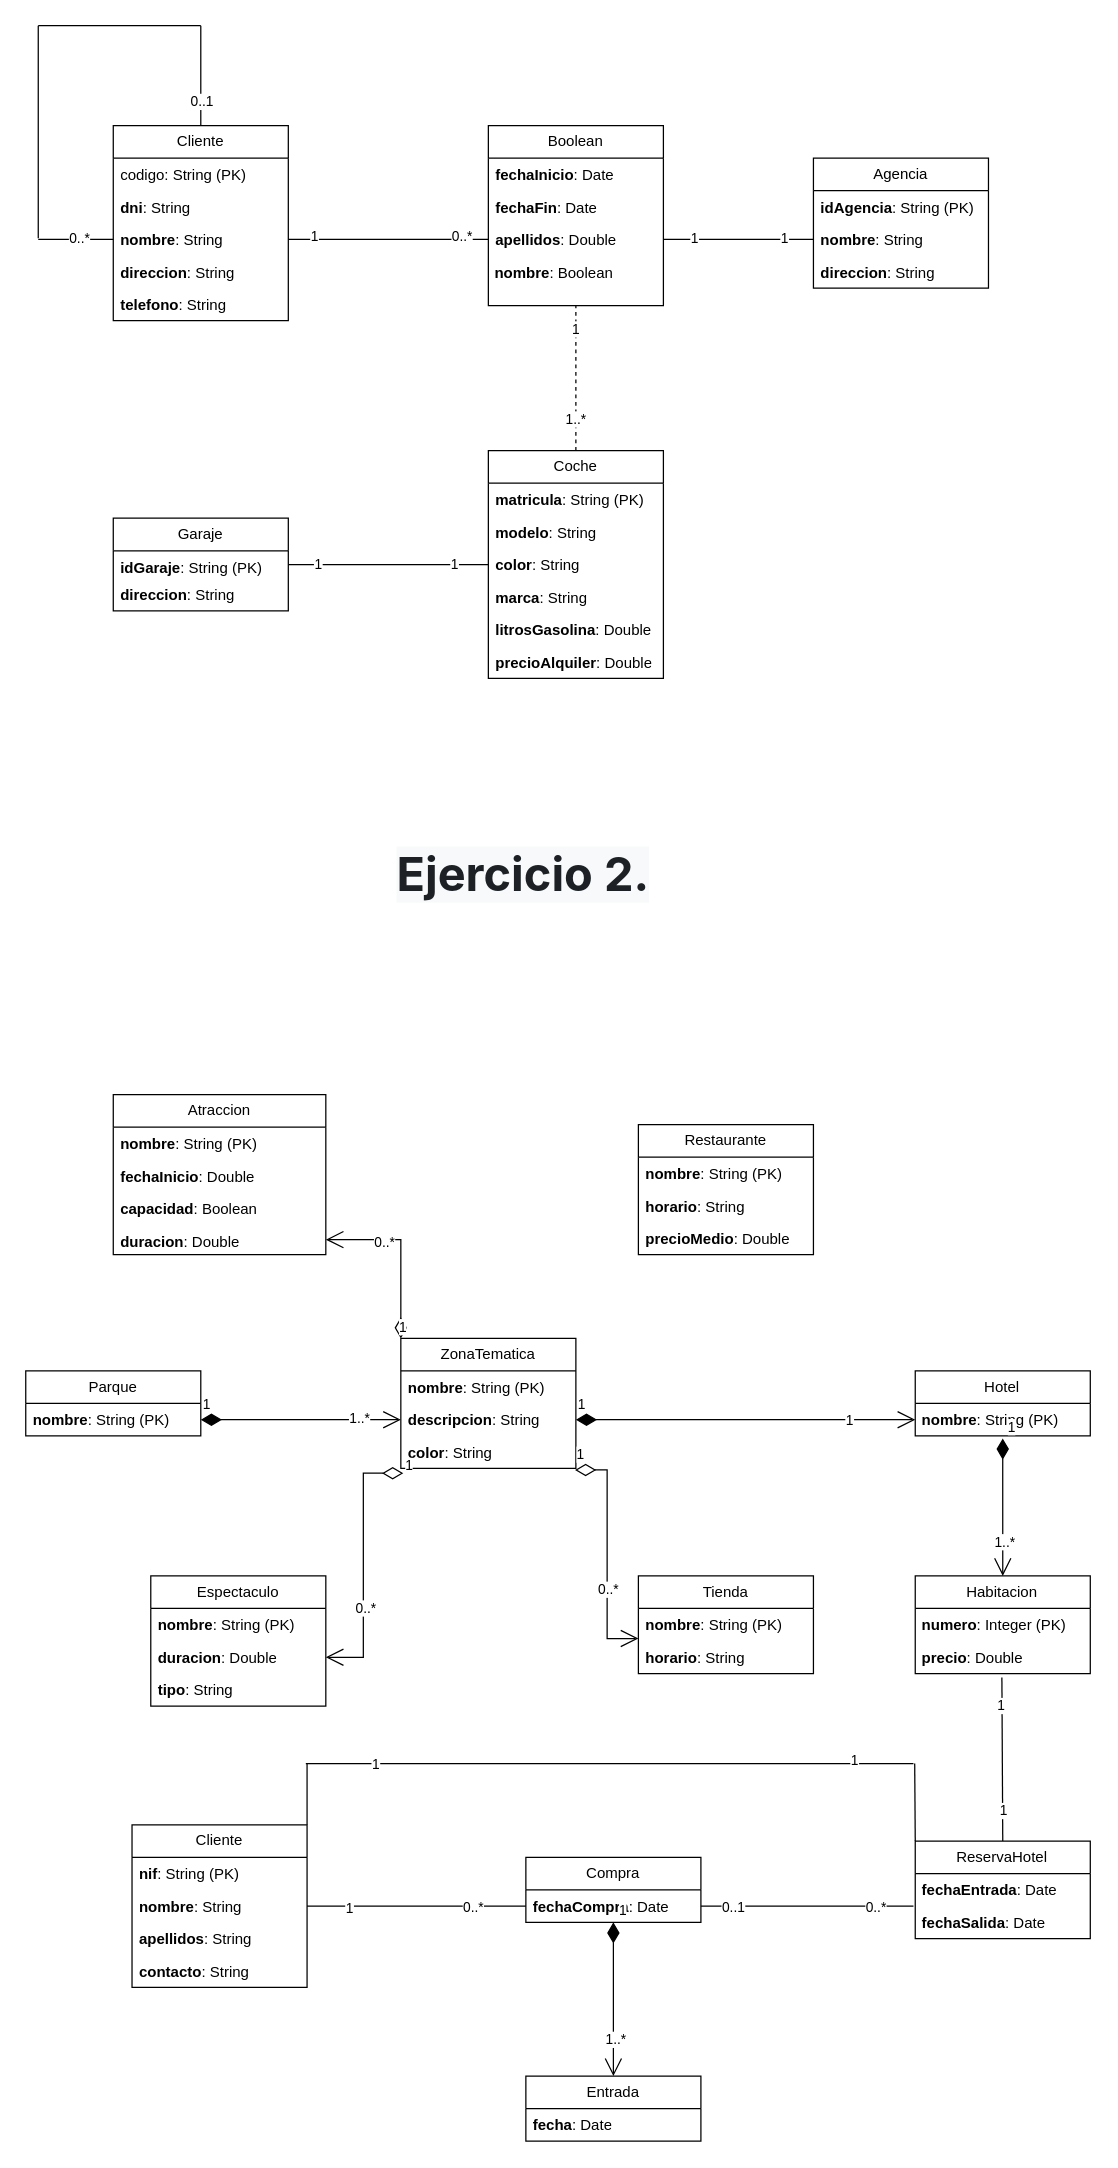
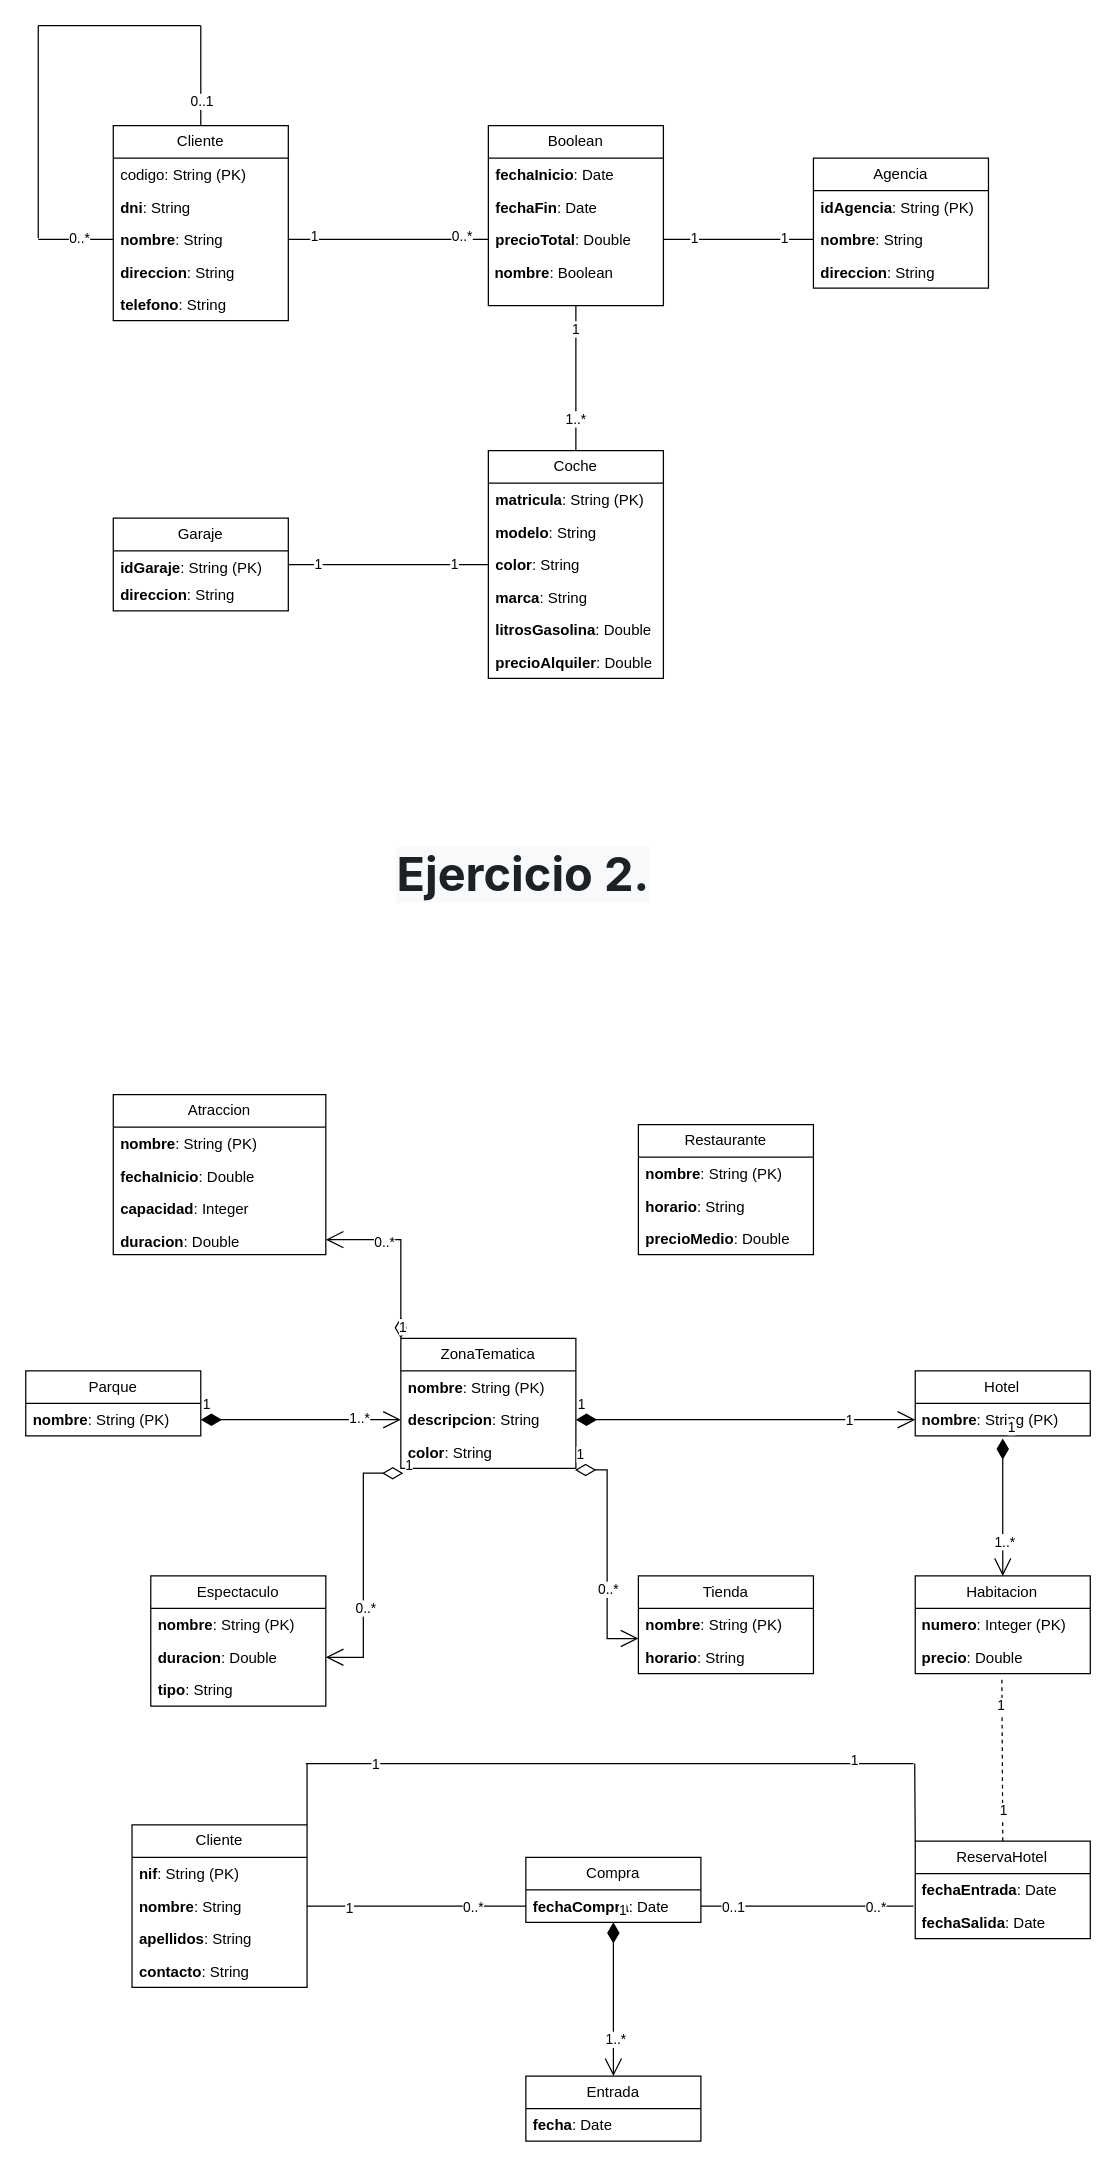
- <mxCell id="11" value="&lt;strong data-end=&quot;570&quot; data-start=&quot;555&quot;&gt;apellidos&lt;/strong&gt;: Double" style="text;strokeColor=none;fillColor=none;align=left;verticalAlign=top;spacingLeft=4;spacingRight=4;overflow=hidden;rotatable=0;points=[[0,0.5],[1,0.5]];portConstraint=eastwest;whiteSpace=wrap;html=1;" vertex="1" parent="8"><mxGeometry y="78" width="140" height="26" as="geometry" /></mxCell>
+ <mxCell id="11" value="&lt;strong data-end=&quot;570&quot; data-start=&quot;555&quot;&gt;precioTotal&lt;/strong&gt;: Double" style="text;strokeColor=none;fillColor=none;align=left;verticalAlign=top;spacingLeft=4;spacingRight=4;overflow=hidden;rotatable=0;points=[[0,0.5],[1,0.5]];portConstraint=eastwest;whiteSpace=wrap;html=1;" vertex="1" parent="8"><mxGeometry y="78" width="140" height="26" as="geometry" /></mxCell>
- <mxCell id="69" value="" style="endArrow=none;html=1;rounded=0;entryX=0.5;entryY=1;entryDx=0;entryDy=0;exitX=0.5;exitY=0;exitDx=0;exitDy=0;dashed=1;" edge="1" parent="1" source="13" target="12"><mxGeometry width="50" height="50" relative="1" as="geometry"><mxPoint x="280" y="350" as="sourcePoint" /><mxPoint x="330" y="300" as="targetPoint" /></mxGeometry></mxCell>
+ <mxCell id="69" value="" style="endArrow=none;html=1;rounded=0;entryX=0.5;entryY=1;entryDx=0;entryDy=0;exitX=0.5;exitY=0;exitDx=0;exitDy=0;" edge="1" parent="1" source="13" target="12"><mxGeometry width="50" height="50" relative="1" as="geometry"><mxPoint x="280" y="350" as="sourcePoint" /><mxPoint x="330" y="300" as="targetPoint" /></mxGeometry></mxCell>
- <mxCell id="48" value="&lt;strong data-end=&quot;2139&quot; data-start=&quot;2126&quot;&gt;capacidad&lt;/strong&gt;: Boolean" style="text;strokeColor=none;fillColor=none;align=left;verticalAlign=top;spacingLeft=4;spacingRight=4;overflow=hidden;rotatable=0;points=[[0,0.5],[1,0.5]];portConstraint=eastwest;whiteSpace=wrap;html=1;" vertex="1" parent="45"><mxGeometry y="78" width="170" height="26" as="geometry" /></mxCell>
+ <mxCell id="48" value="&lt;strong data-end=&quot;2139&quot; data-start=&quot;2126&quot;&gt;capacidad&lt;/strong&gt;: Integer" style="text;strokeColor=none;fillColor=none;align=left;verticalAlign=top;spacingLeft=4;spacingRight=4;overflow=hidden;rotatable=0;points=[[0,0.5],[1,0.5]];portConstraint=eastwest;whiteSpace=wrap;html=1;" vertex="1" parent="45"><mxGeometry y="78" width="170" height="26" as="geometry" /></mxCell>
- <mxCell id="105" value="" style="endArrow=none;html=1;rounded=0;exitX=0.5;exitY=0;exitDx=0;exitDy=0;entryX=0.495;entryY=1.122;entryDx=0;entryDy=0;entryPerimeter=0;" edge="1" parent="1" source="63" target="37"><mxGeometry width="50" height="50" relative="1" as="geometry"><mxPoint x="680" y="1430" as="sourcePoint" /><mxPoint x="730" y="1380" as="targetPoint" /></mxGeometry></mxCell>
+ <mxCell id="105" value="" style="endArrow=none;html=1;rounded=0;exitX=0.5;exitY=0;exitDx=0;exitDy=0;entryX=0.495;entryY=1.122;entryDx=0;entryDy=0;entryPerimeter=0;dashed=1;" edge="1" parent="1" source="63" target="37"><mxGeometry width="50" height="50" relative="1" as="geometry"><mxPoint x="680" y="1430" as="sourcePoint" /><mxPoint x="730" y="1380" as="targetPoint" /></mxGeometry></mxCell>
